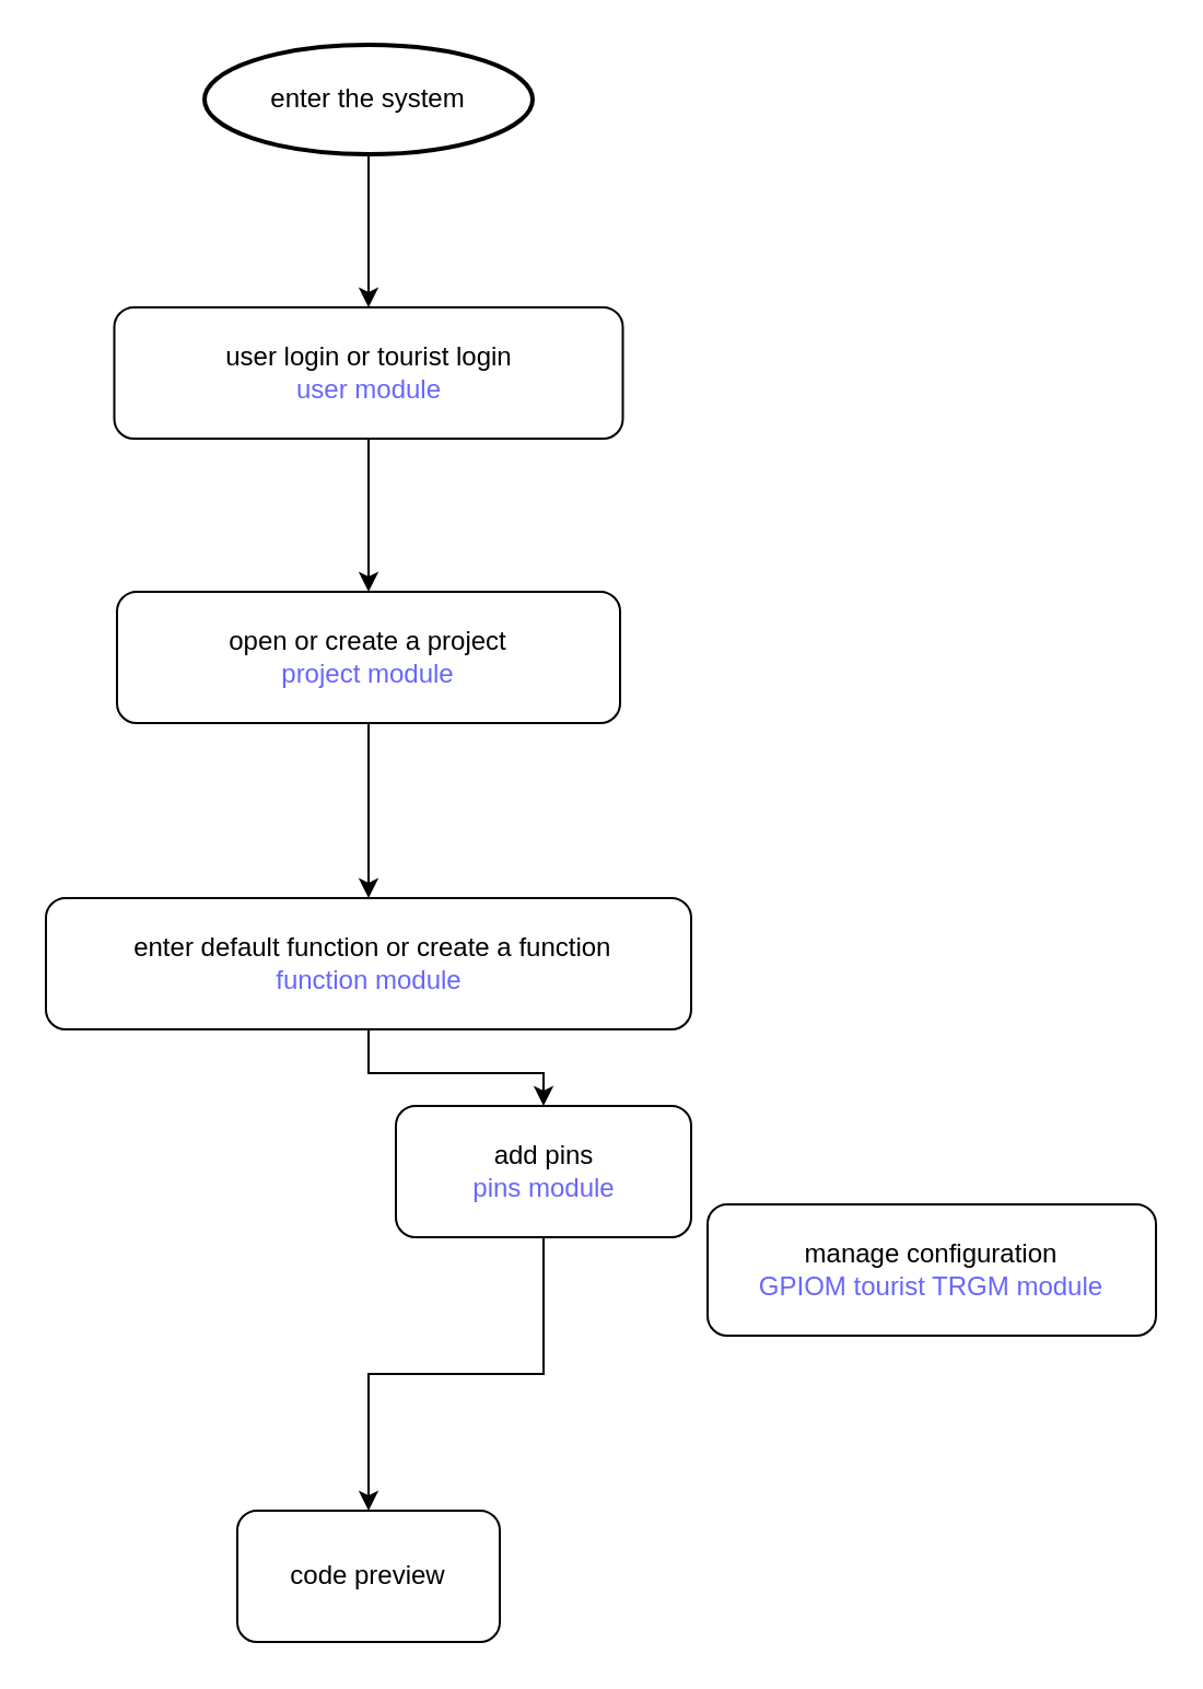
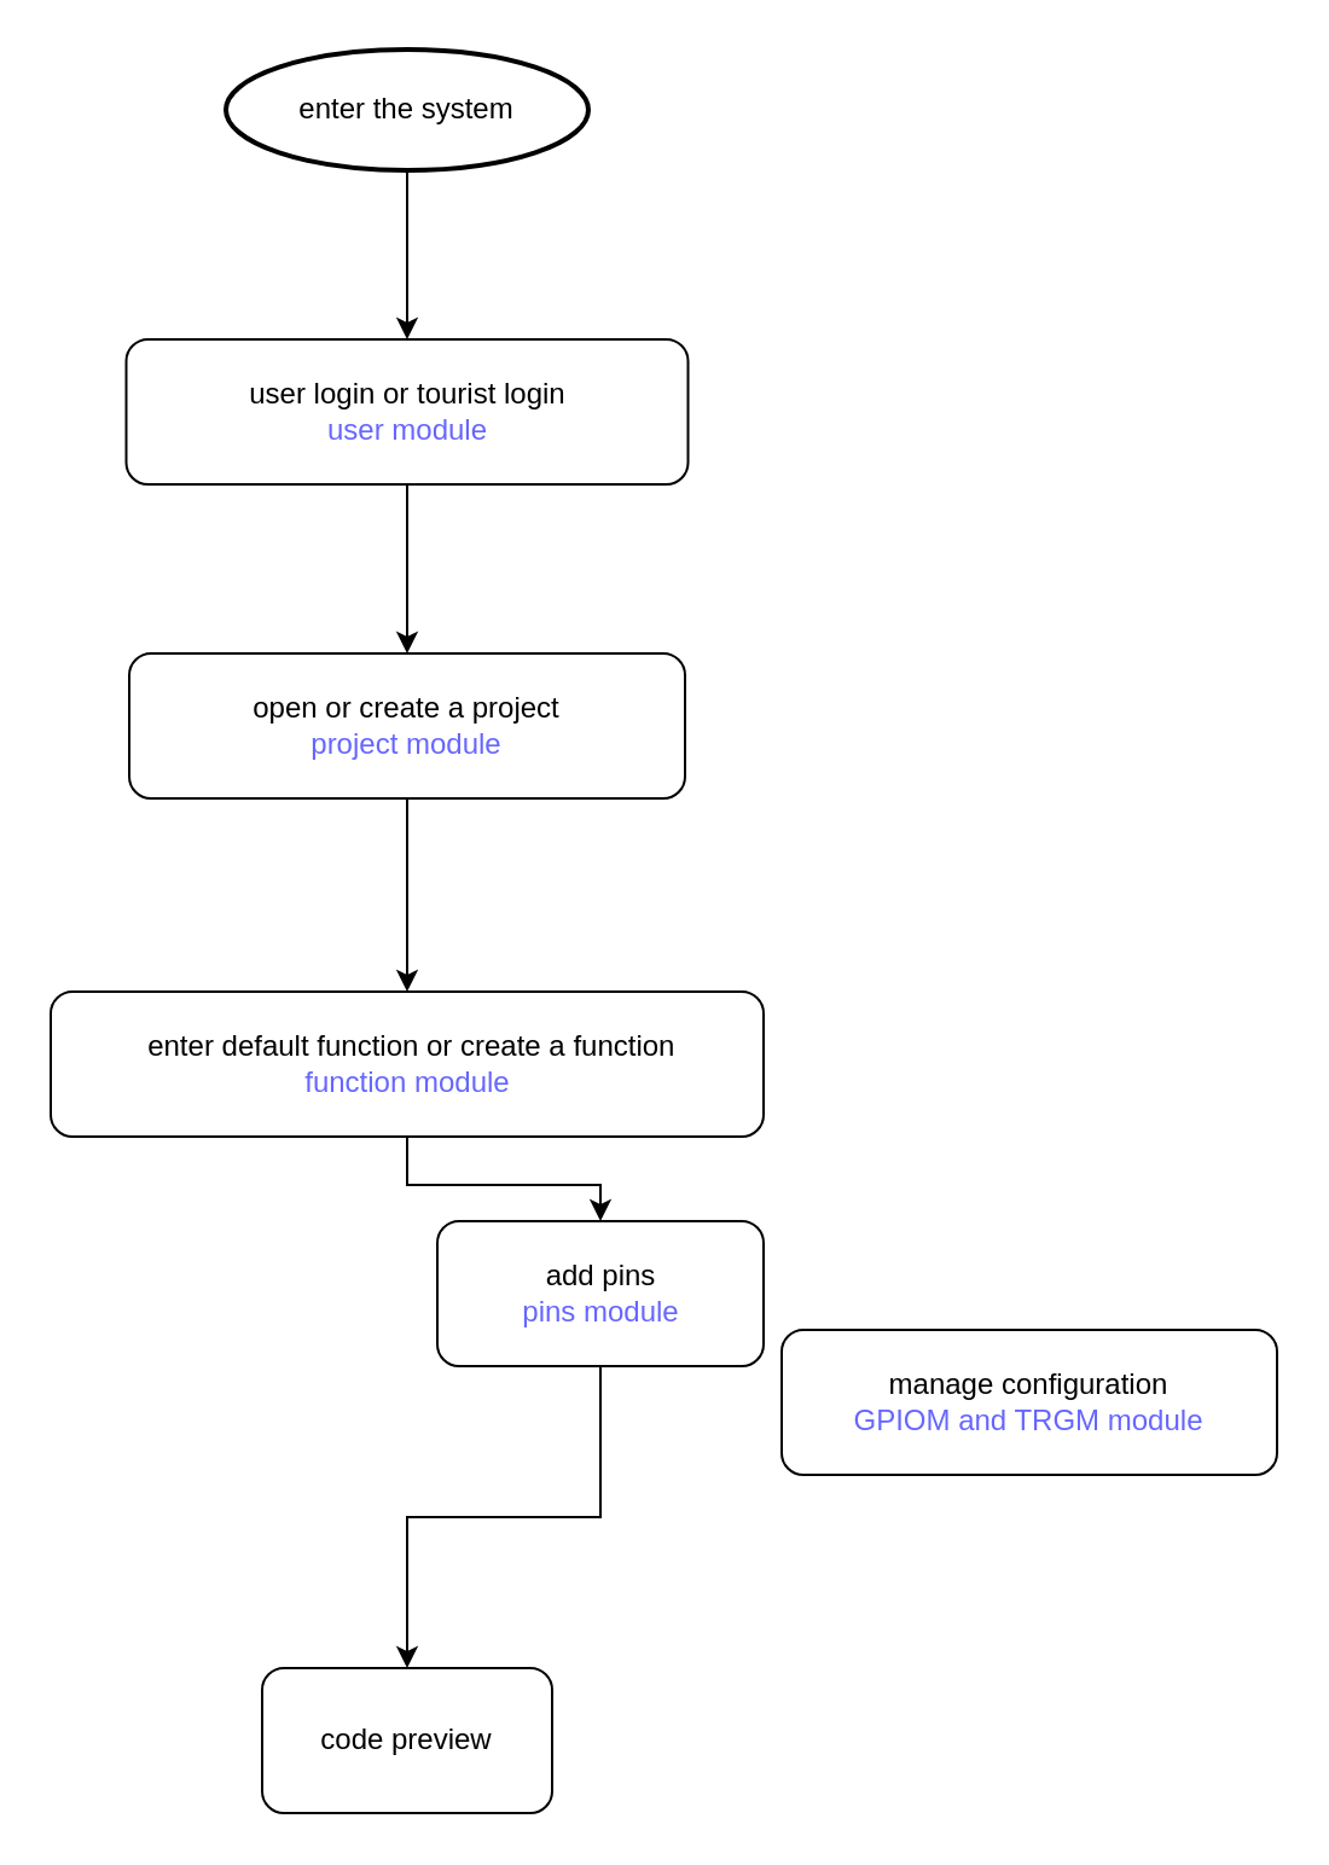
- <mxCell id="12" value="manage configuration&lt;br&gt;&lt;font color=&quot;#6666ff&quot;&gt;GPIOM tourist TRGM module&lt;/font&gt;" style="whiteSpace=wrap;html=1;rounded=1;" vertex="1" parent="1"><mxGeometry x="323" y="550" width="205" height="60" as="geometry" /></mxCell>
+ <mxCell id="12" value="manage configuration&lt;br&gt;&lt;font color=&quot;#6666ff&quot;&gt;GPIOM and TRGM module&lt;/font&gt;" style="whiteSpace=wrap;html=1;rounded=1;" vertex="1" parent="1"><mxGeometry x="323" y="550" width="205" height="60" as="geometry" /></mxCell>
